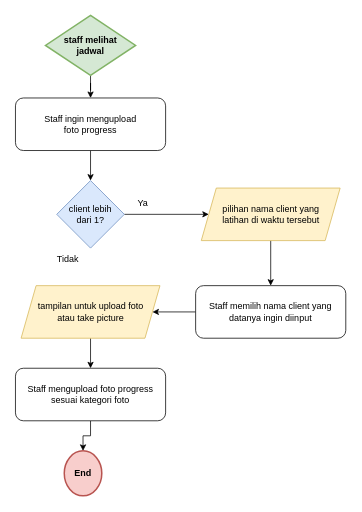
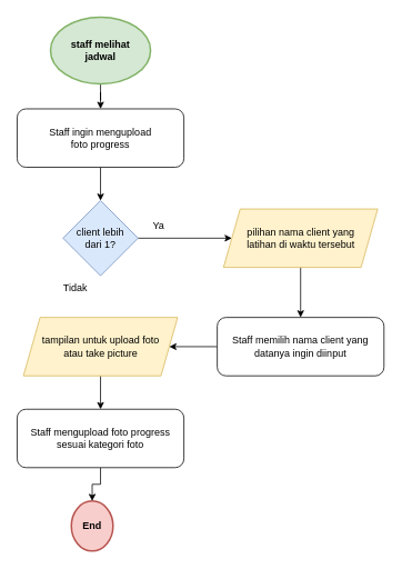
- <mxCell id="18" value="staff melihat&lt;br&gt;jadwal" style="rhombus;whiteSpace=wrap;html=1;fillColor=#d5e8d4;strokeColor=#82b366;strokeWidth=2;fontStyle=1;" parent="1" vertex="1"><mxGeometry x="60" y="20" width="120" height="80" as="geometry" /></mxCell>
+ <mxCell id="18" value="staff melihat&lt;br&gt;jadwal" style="ellipse;whiteSpace=wrap;html=1;fillColor=#d5e8d4;strokeColor=#82b366;strokeWidth=2;fontStyle=1" parent="1" vertex="1"><mxGeometry x="60" y="20" width="120" height="80" as="geometry" /></mxCell>
